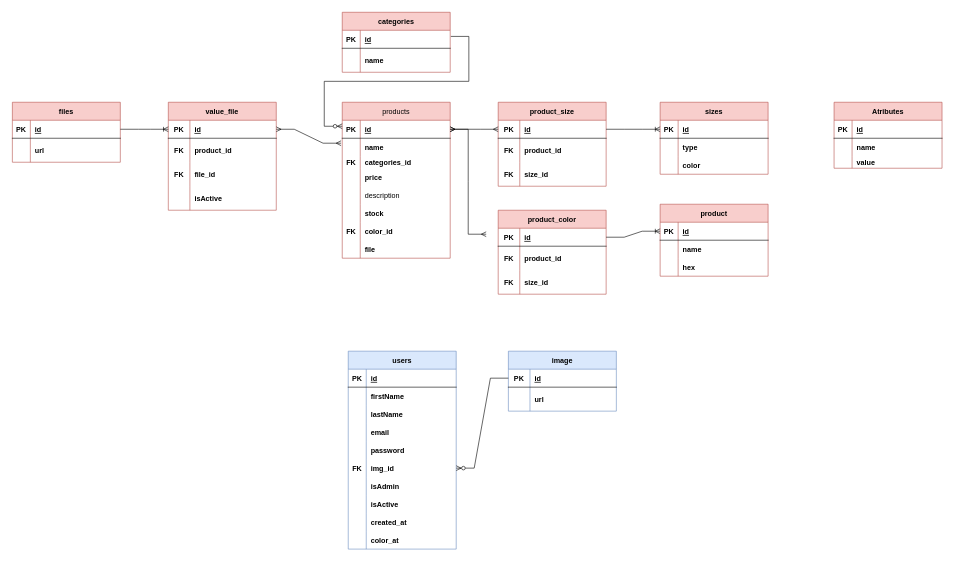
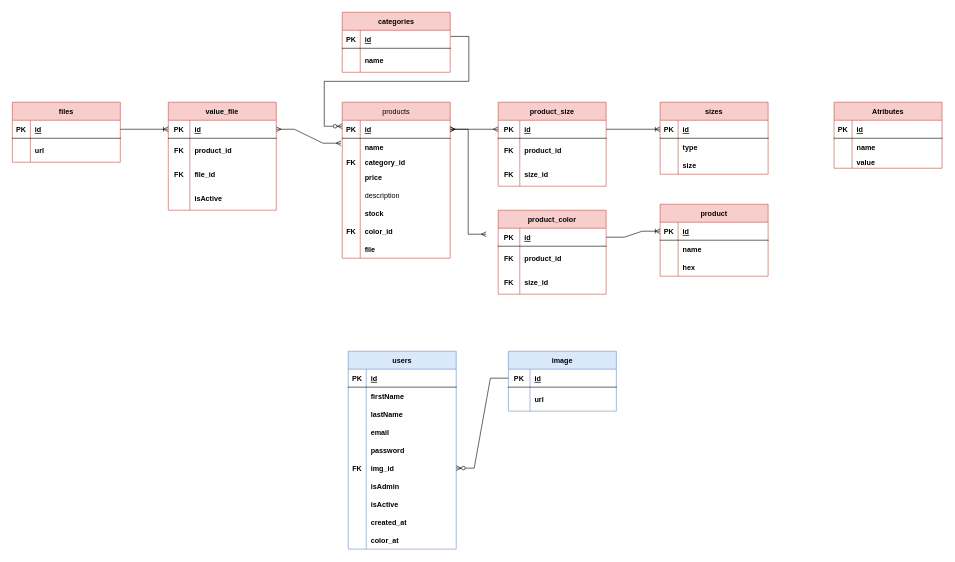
- <mxCell id="11" value="categories_id" style="shape=partialRectangle;connectable=0;fillColor=none;top=0;left=0;bottom=0;right=0;align=left;spacingLeft=6;overflow=hidden;fontStyle=1" parent="9" vertex="1"><mxGeometry x="30" width="150" height="20" as="geometry"><mxRectangle width="150" height="20" as="alternateBounds" /></mxGeometry></mxCell>
+ <mxCell id="11" value="category_id" style="shape=partialRectangle;connectable=0;fillColor=none;top=0;left=0;bottom=0;right=0;align=left;spacingLeft=6;overflow=hidden;fontStyle=1" parent="9" vertex="1"><mxGeometry x="30" width="150" height="20" as="geometry"><mxRectangle width="150" height="20" as="alternateBounds" /></mxGeometry></mxCell>
- <mxCell id="94" value="color" style="shape=partialRectangle;connectable=0;fillColor=none;top=0;left=0;bottom=0;right=0;align=left;spacingLeft=6;overflow=hidden;labelBorderColor=none;fontStyle=1" parent="92" vertex="1"><mxGeometry x="30" width="150" height="30" as="geometry"><mxRectangle width="150" height="30" as="alternateBounds" /></mxGeometry></mxCell>
+ <mxCell id="94" value="size" style="shape=partialRectangle;connectable=0;fillColor=none;top=0;left=0;bottom=0;right=0;align=left;spacingLeft=6;overflow=hidden;labelBorderColor=none;fontStyle=1" parent="92" vertex="1"><mxGeometry x="30" width="150" height="30" as="geometry"><mxRectangle width="150" height="30" as="alternateBounds" /></mxGeometry></mxCell>
